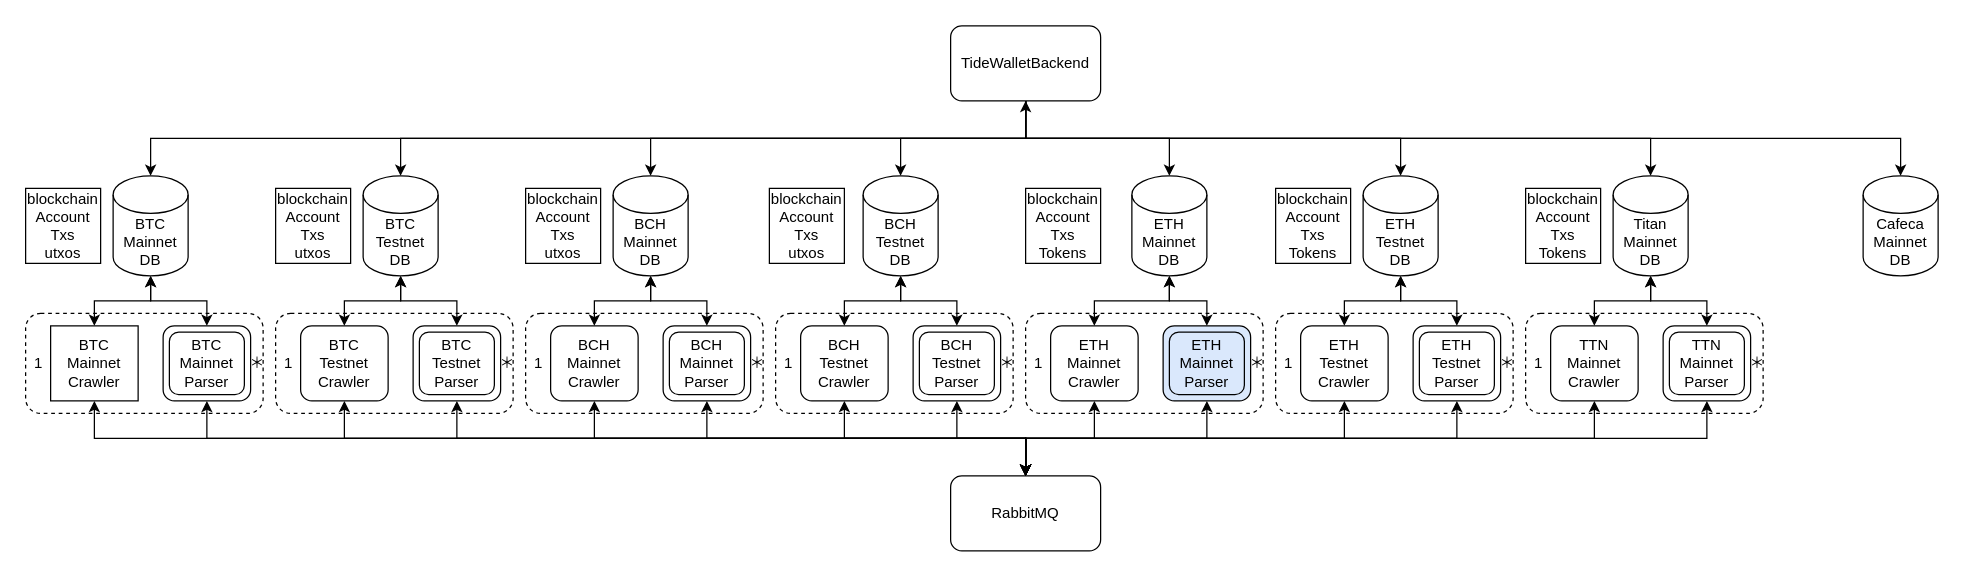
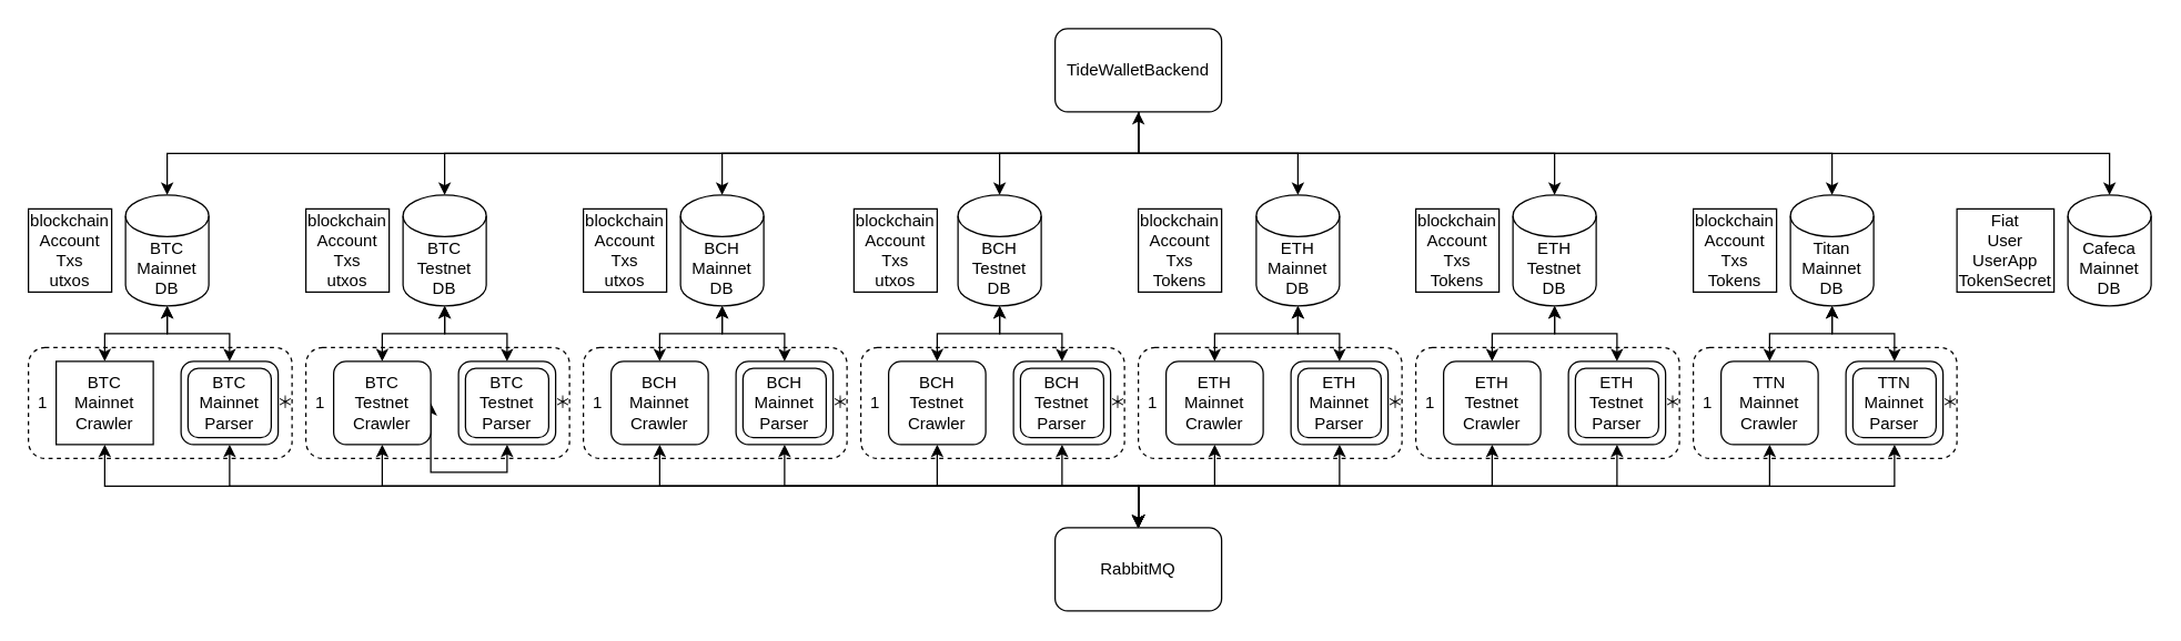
+ <mxCell id="38" value="Fiat&lt;br&gt;User&lt;br&gt;UserApp&lt;br&gt;TokenSecret" style="rounded=0;whiteSpace=wrap;html=1;" parent="1" vertex="1"><mxGeometry x="1410" y="150" width="70" height="60" as="geometry" /></mxCell>
- <mxCell id="73" value="ETH&lt;br&gt;Mainnet&lt;br&gt;Parser" style="rounded=1;whiteSpace=wrap;html=1;fillColor=#dae8fc;" parent="1" vertex="1"><mxGeometry x="930" y="260" width="70" height="60" as="geometry" /></mxCell>
+ <mxCell id="73" value="ETH&lt;br&gt;Mainnet&lt;br&gt;Parser" style="rounded=1;whiteSpace=wrap;html=1;" parent="1" vertex="1"><mxGeometry x="930" y="260" width="70" height="60" as="geometry" /></mxCell>
- <mxCell id="54" style="edgeStyle=orthogonalEdgeStyle;rounded=0;orthogonalLoop=1;jettySize=auto;html=1;exitX=0.5;exitY=1;exitDx=0;exitDy=0;entryX=0.5;entryY=0;entryDx=0;entryDy=0;startArrow=classic;startFill=1;" parent="1" source="86" target="52" edge="1"><mxGeometry relative="1" as="geometry" /></mxCell>
+ <mxCell id="54" style="edgeStyle=orthogonalEdgeStyle;rounded=0;orthogonalLoop=1;jettySize=auto;html=1;exitX=0.5;exitY=1;exitDx=0;exitDy=0;startArrow=classic;startFill=1;" parent="1" source="86" target="85" edge="1"><mxGeometry relative="1" as="geometry" /></mxCell>
